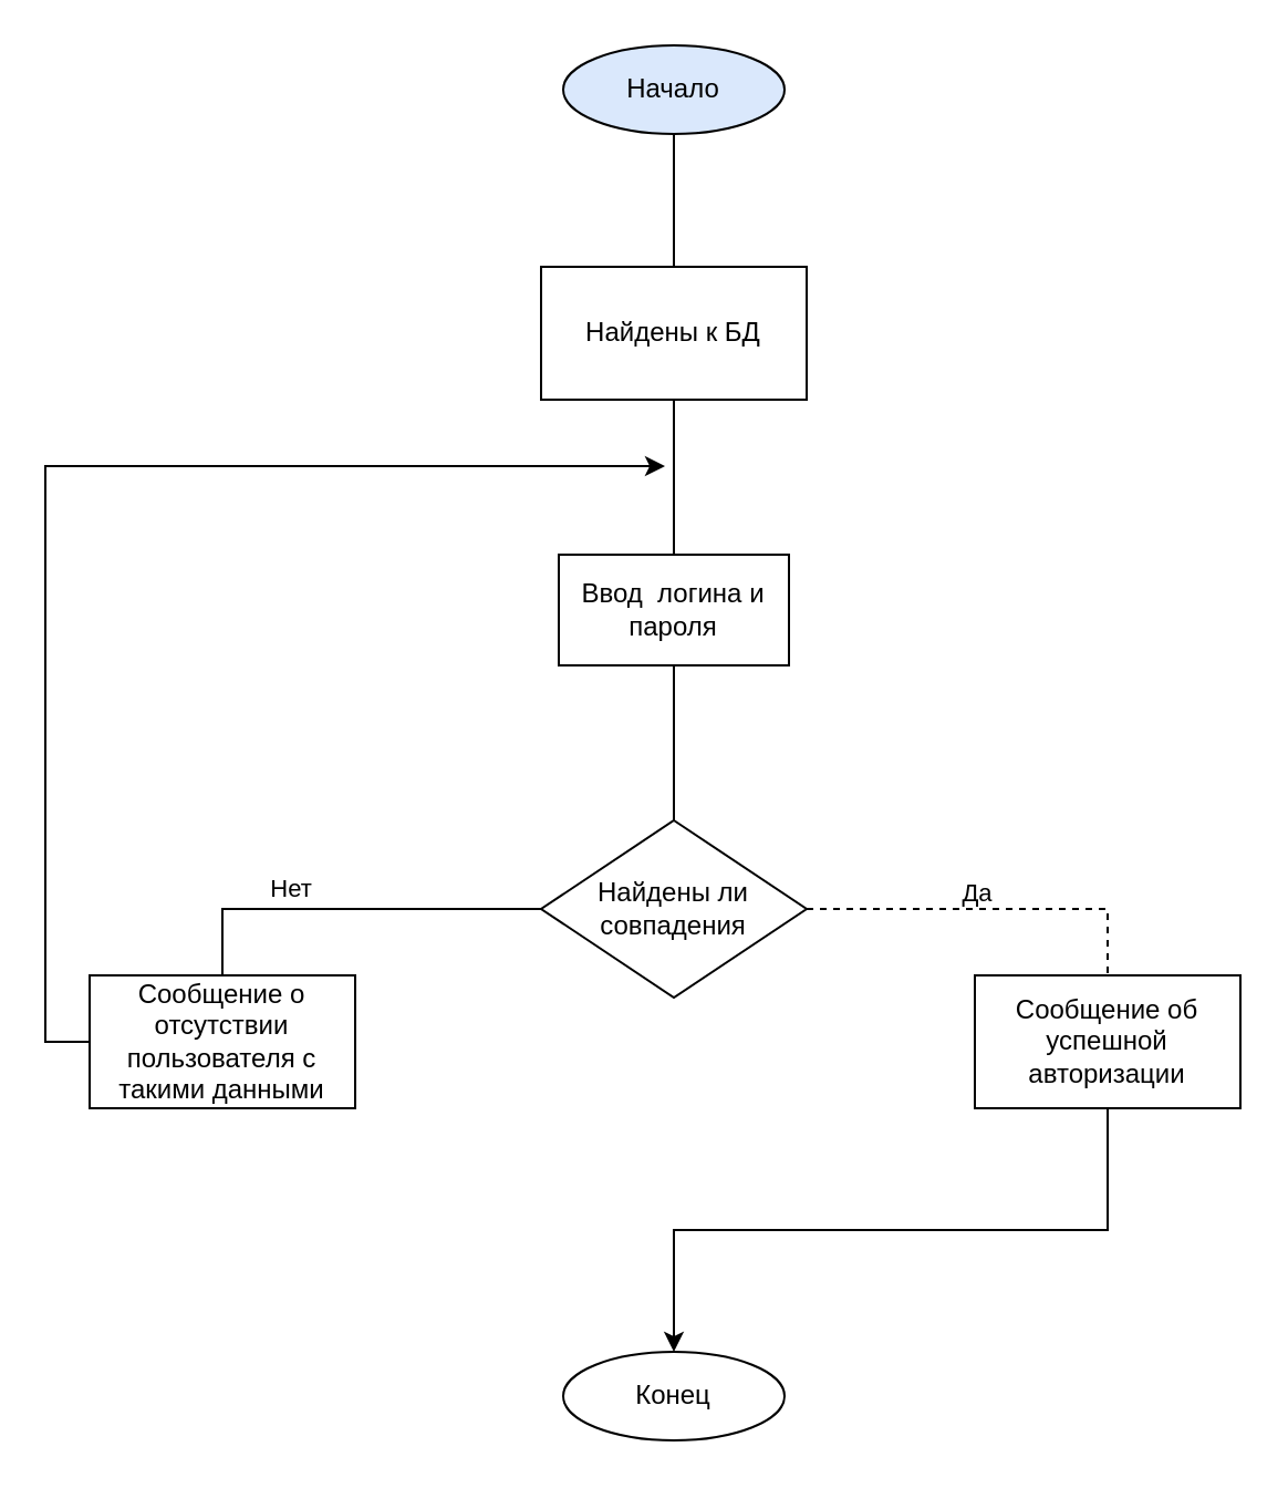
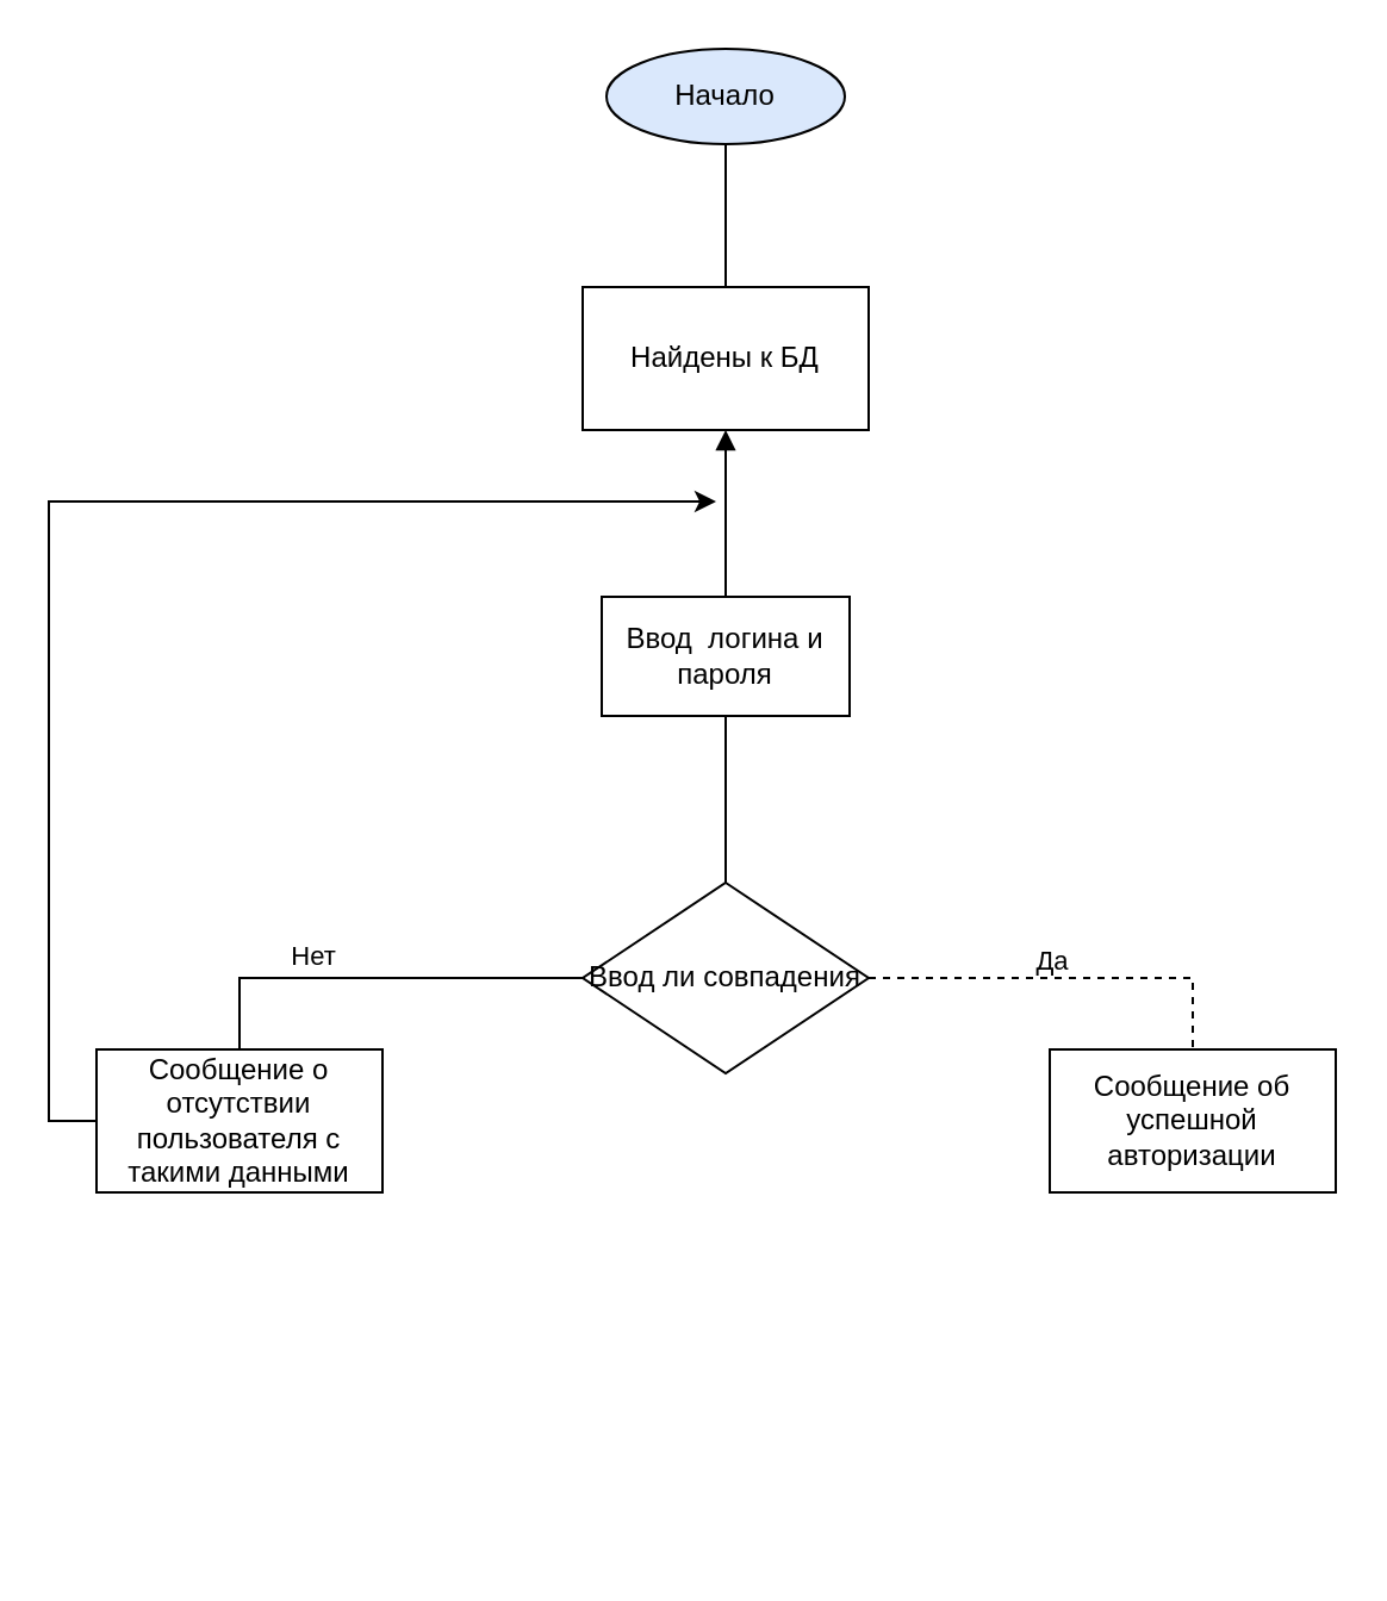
- <mxCell id="16" value="" style="endArrow=none;html=1;entryX=0.5;entryY=1;entryDx=0;entryDy=0;exitX=0.5;exitY=0;exitDx=0;exitDy=0;" parent="1" source="9" target="8" edge="1"><mxGeometry width="50" height="50" relative="1" as="geometry"><mxPoint x="314" y="130" as="sourcePoint" /><mxPoint x="314" y="70" as="targetPoint" /></mxGeometry></mxCell>
+ <mxCell id="16" value="" style="endArrow=block;html=1;entryX=0.5;entryY=1;entryDx=0;entryDy=0;exitX=0.5;exitY=0;exitDx=0;exitDy=0;" parent="1" source="9" target="8" edge="1"><mxGeometry width="50" height="50" relative="1" as="geometry"><mxPoint x="314" y="130" as="sourcePoint" /><mxPoint x="314" y="70" as="targetPoint" /></mxGeometry></mxCell>
- <mxCell id="14" value="Найдены ли совпадения" style="rhombus;whiteSpace=wrap;html=1;" parent="1" vertex="1"><mxGeometry x="244" y="370" width="120" height="80" as="geometry" /></mxCell>
+ <mxCell id="14" value="Ввод ли совпадения" style="rhombus;whiteSpace=wrap;html=1;" parent="1" vertex="1"><mxGeometry x="244" y="370" width="120" height="80" as="geometry" /></mxCell>
- <mxCell id="6" style="edgeStyle=orthogonalEdgeStyle;rounded=0;orthogonalLoop=1;jettySize=auto;html=1;exitX=0.5;exitY=1;exitDx=0;exitDy=0;entryX=0.5;entryY=0;entryDx=0;entryDy=0;endArrow=classic;endFill=1;" parent="1" source="7" target="3" edge="1"><mxGeometry relative="1" as="geometry" /></mxCell>
- <mxCell id="3" value="Конец" style="ellipse;whiteSpace=wrap;html=1;" parent="1" vertex="1"><mxGeometry x="254" y="610" width="100" height="40" as="geometry" /></mxCell>
